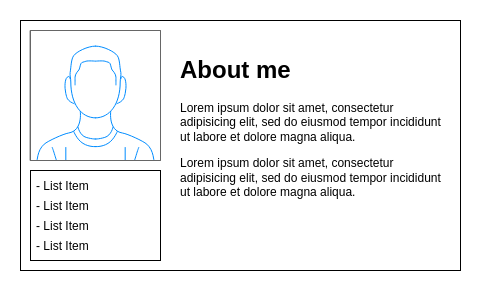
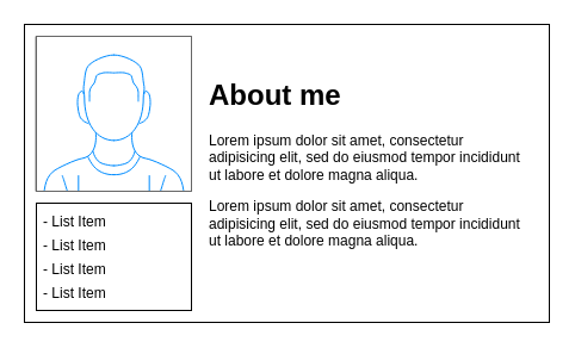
- <mxCell id="3" value="&lt;h1&gt;About me&lt;/h1&gt;&lt;p&gt;Lorem ipsum dolor sit amet, consectetur adipisicing elit, sed do eiusmod tempor incididunt ut labore et dolore magna aliqua.&lt;/p&gt;&lt;p&gt;Lorem ipsum dolor sit amet, consectetur adipisicing elit, sed do eiusmod tempor incididunt ut labore et dolore magna aliqua.&lt;br&gt;&lt;/p&gt;" style="text;html=1;strokeColor=none;fillColor=none;spacing=5;spacingTop=-20;whiteSpace=wrap;overflow=hidden;rounded=0;" vertex="1" parent="1"><mxGeometry x="175" y="50" width="270" height="190" as="geometry" /></mxCell>
+ <mxCell id="3" value="&lt;h1&gt;About me&lt;/h1&gt;&lt;p&gt;Lorem ipsum dolor sit amet, consectetur adipisicing elit, sed do eiusmod tempor incididunt ut labore et dolore magna aliqua.&lt;/p&gt;&lt;p&gt;Lorem ipsum dolor sit amet, consectetur adipisicing elit, sed do eiusmod tempor incididunt ut labore et dolore magna aliqua.&lt;br&gt;&lt;/p&gt;" style="text;html=1;strokeColor=none;fillColor=none;spacing=5;spacingTop=-20;whiteSpace=wrap;overflow=hidden;rounded=0;" vertex="1" parent="1"><mxGeometry x="170" y="60" width="270" height="190" as="geometry" /></mxCell>
